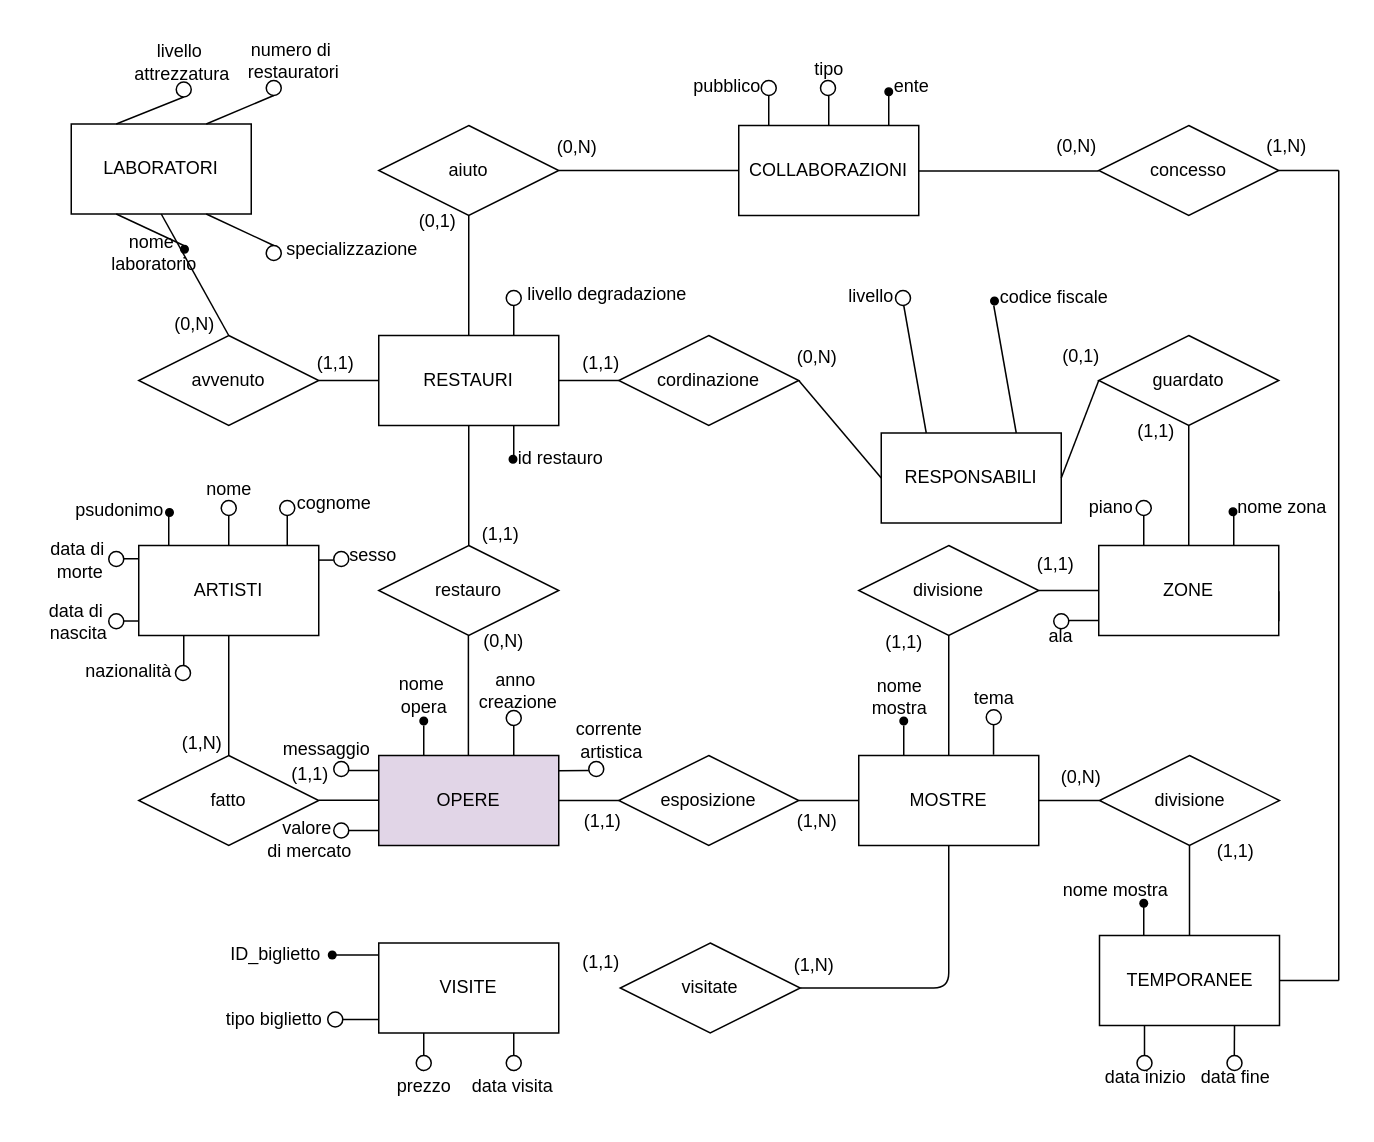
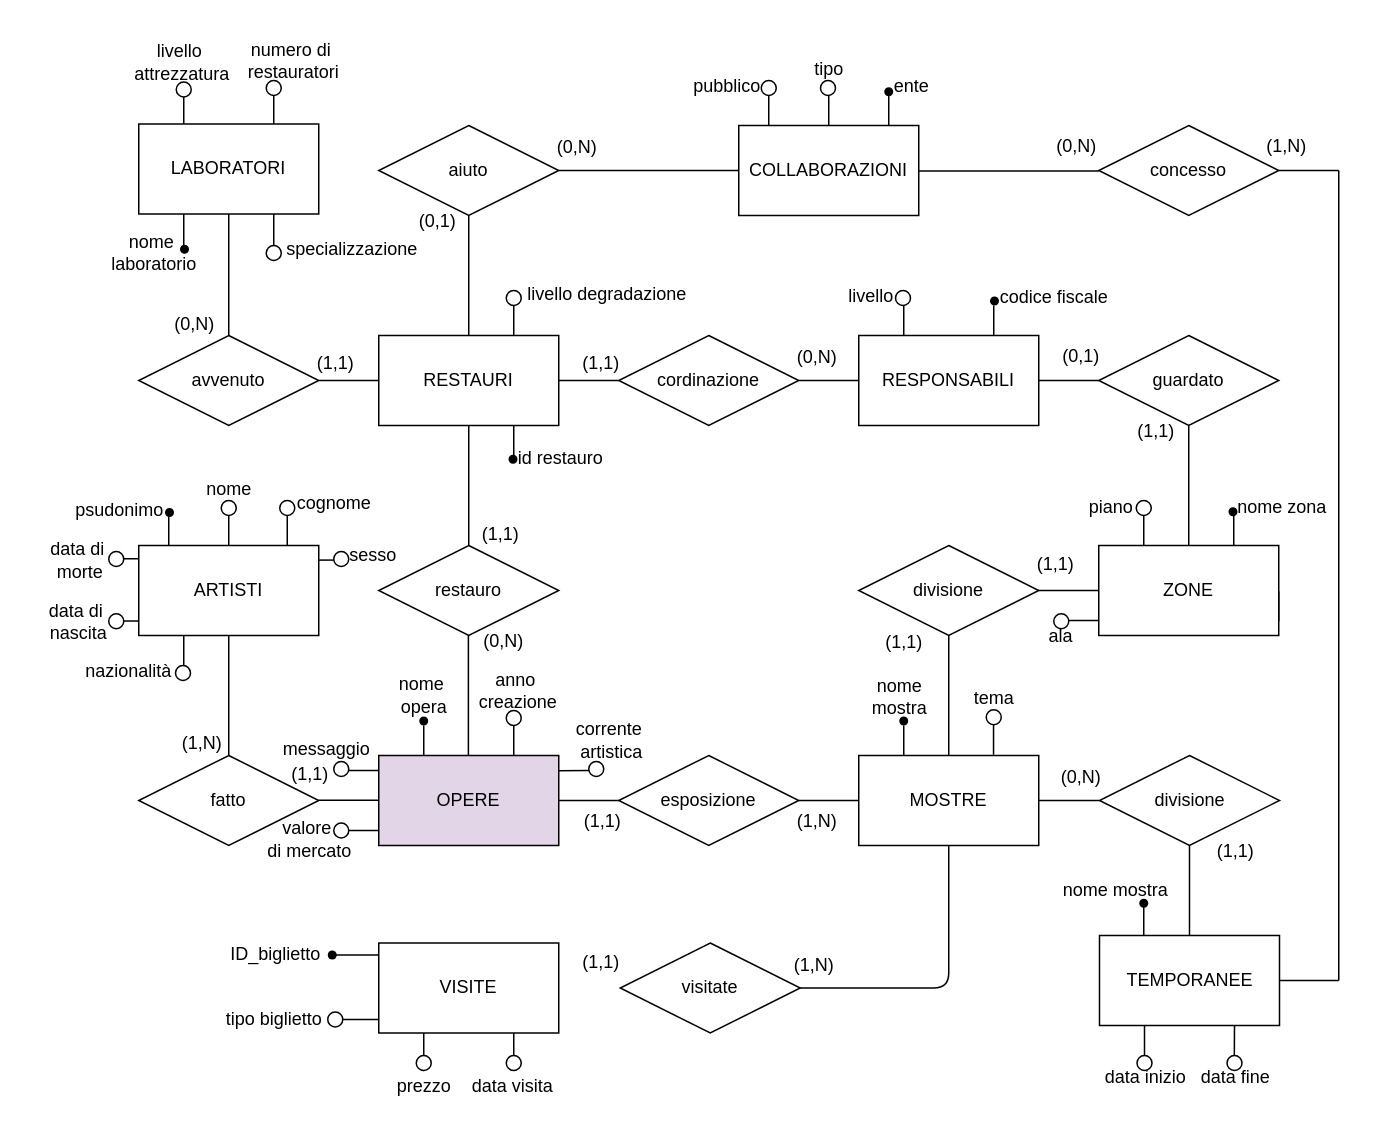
- <mxCell id="8" value="LABORATORI" style="rounded=0;whiteSpace=wrap;html=1;" parent="1" vertex="1"><mxGeometry x="47" y="82" width="120" height="60" as="geometry" /></mxCell>
+ <mxCell id="8" value="LABORATORI" style="rounded=0;whiteSpace=wrap;html=1;" parent="1" vertex="1"><mxGeometry x="92" y="82" width="120" height="60" as="geometry" /></mxCell>
- <mxCell id="24" value="RESPONSABILI" style="rounded=0;whiteSpace=wrap;html=1;" parent="1" vertex="1"><mxGeometry x="587" y="288" width="120" height="60" as="geometry" /></mxCell>
+ <mxCell id="24" value="RESPONSABILI" style="rounded=0;whiteSpace=wrap;html=1;" parent="1" vertex="1"><mxGeometry x="572" y="223" width="120" height="60" as="geometry" /></mxCell>
